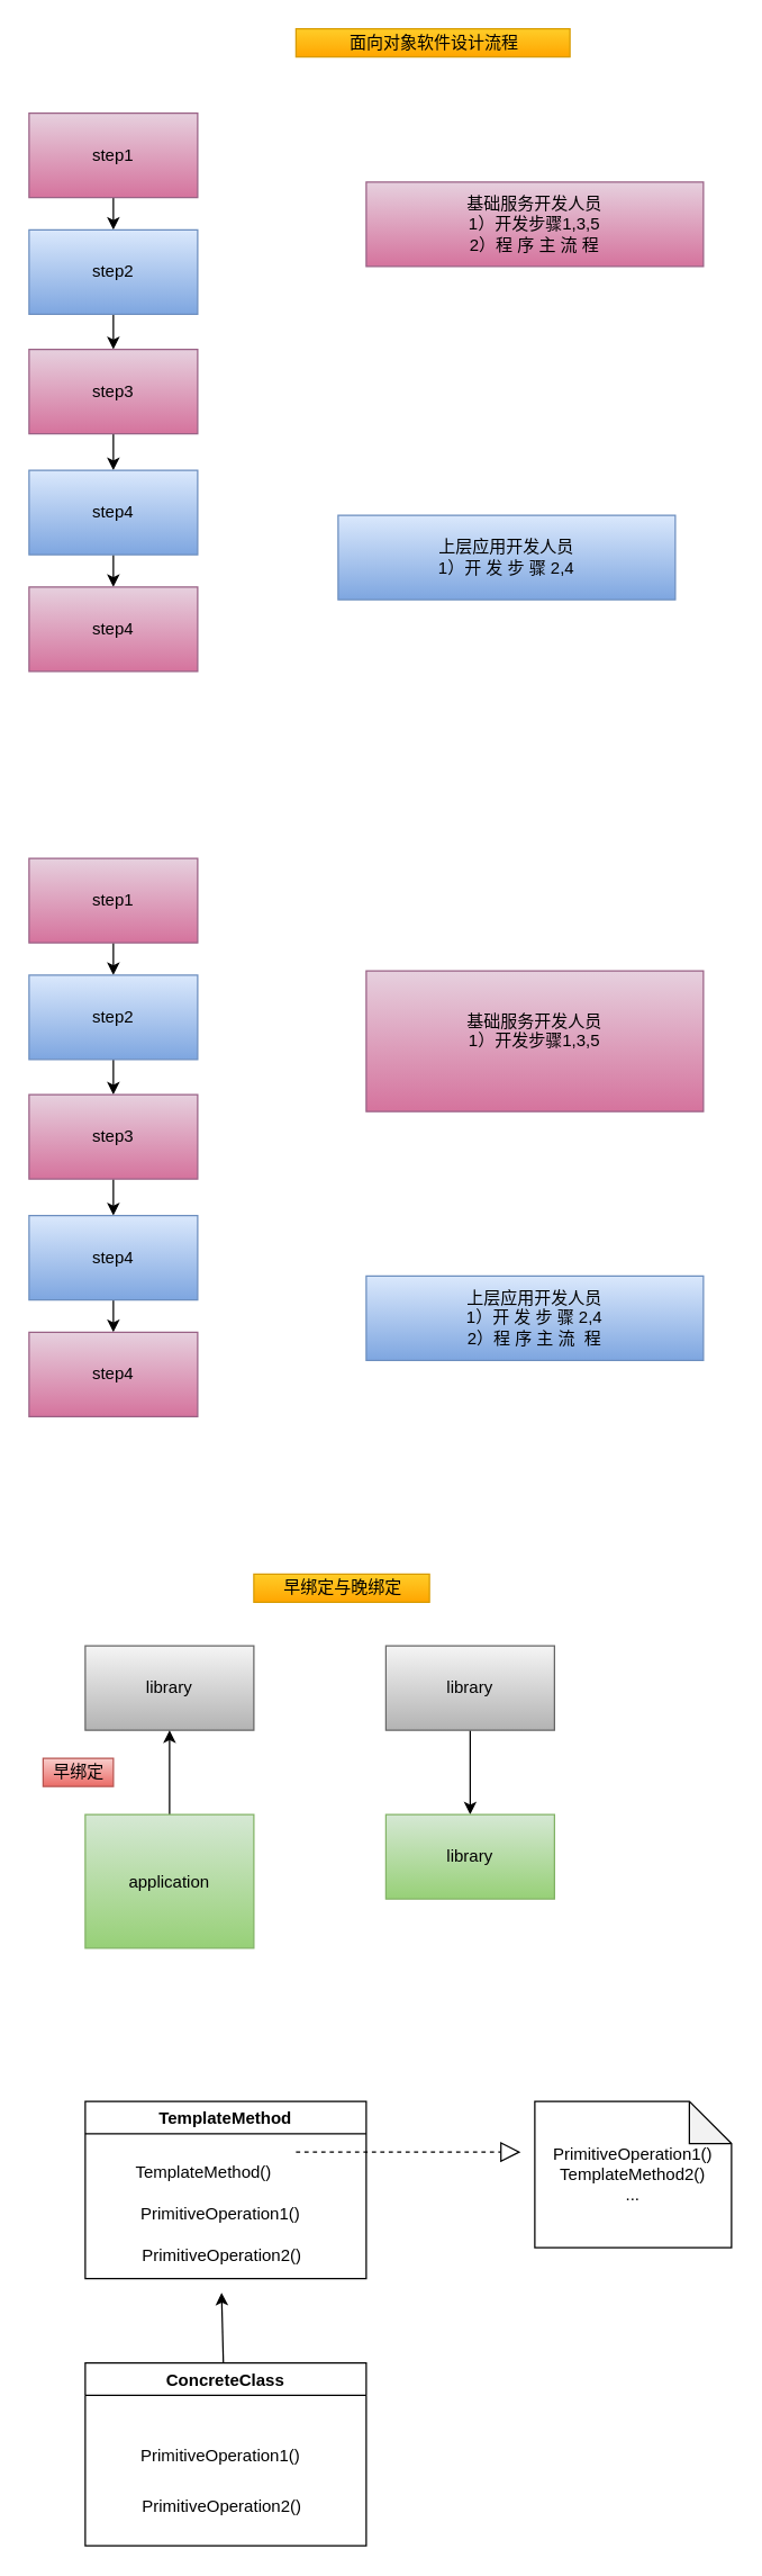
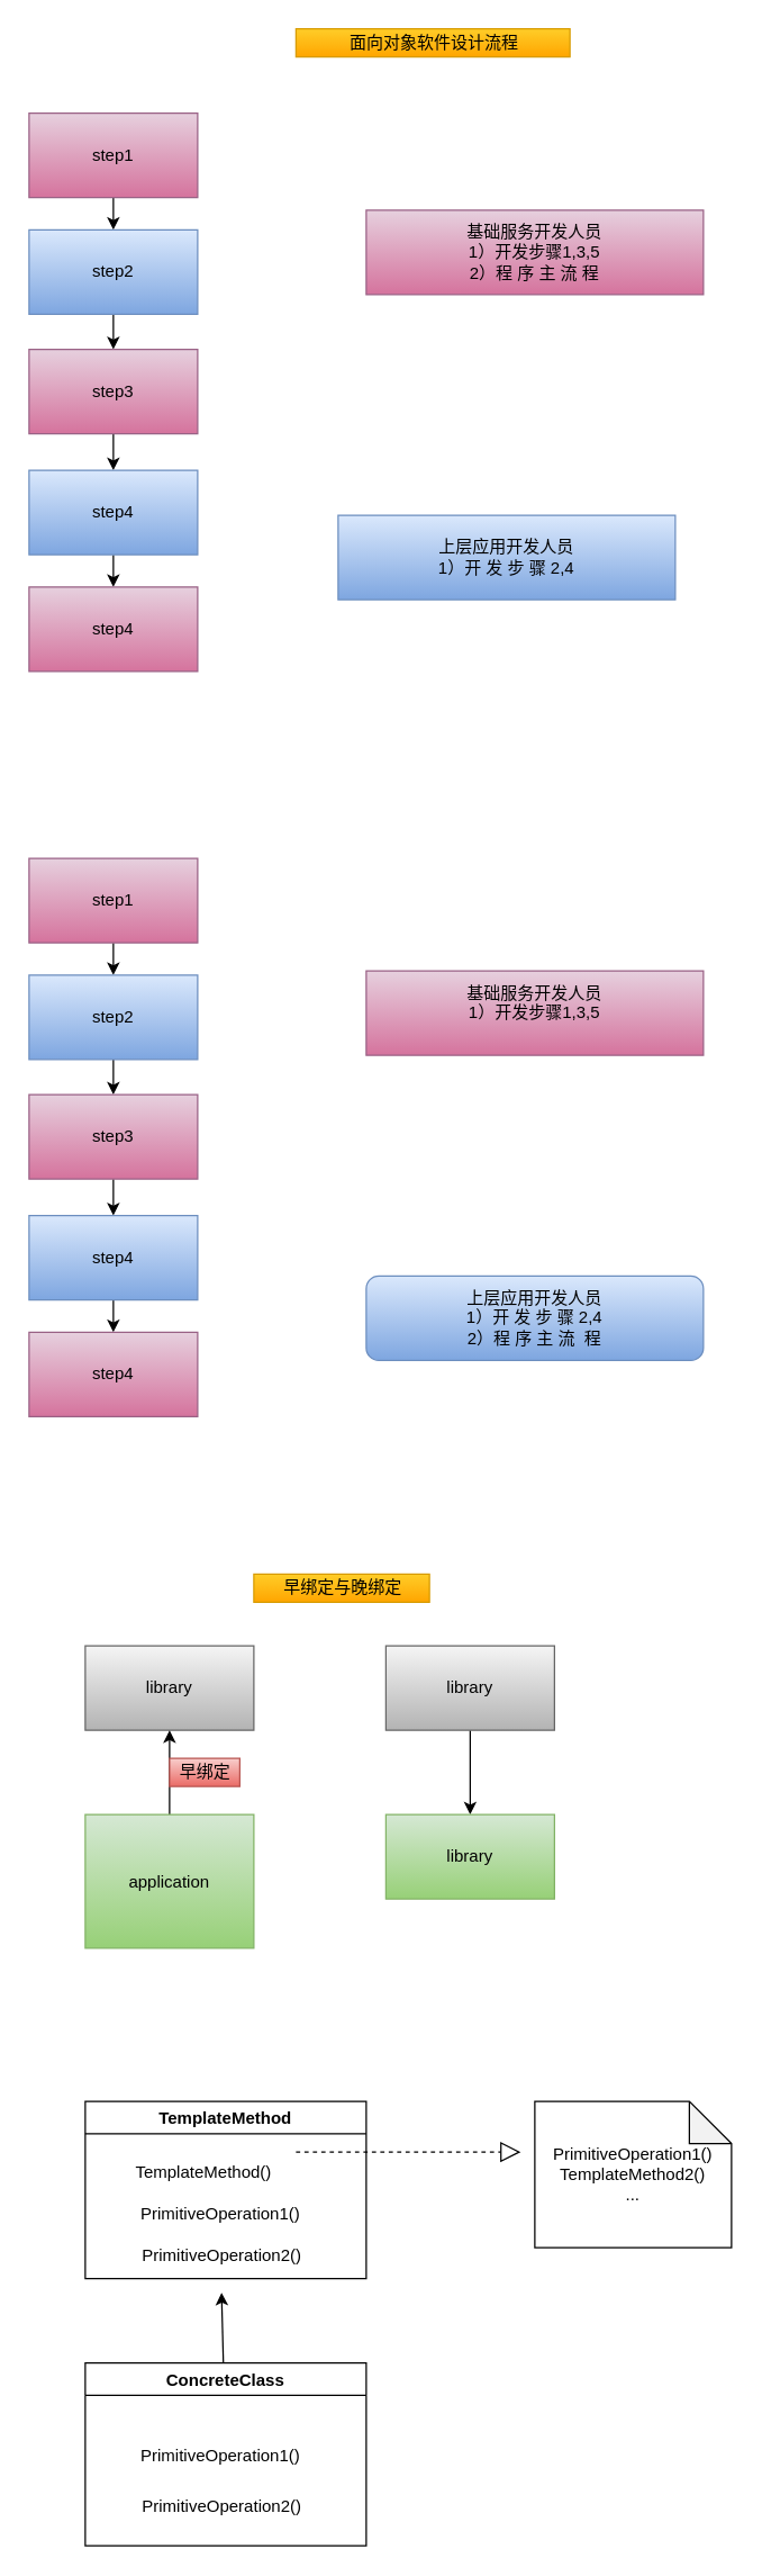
- <mxCell id="12" value="基础服务开发人员&lt;br&gt;1）开发步骤1,3,5&lt;br&gt;&lt;div&gt;&lt;span&gt;2）程 序 主 流 程&lt;/span&gt;&lt;/div&gt;" style="whiteSpace=wrap;html=1;align=center;fillColor=#e6d0de;gradientColor=#d5739d;strokeColor=#996185;" vertex="1" parent="1"><mxGeometry x="260" y="129" width="240" height="60" as="geometry" /></mxCell>
+ <mxCell id="12" value="基础服务开发人员&lt;br&gt;1）开发步骤1,3,5&lt;br&gt;&lt;div&gt;&lt;span&gt;2）程 序 主 流 程&lt;/span&gt;&lt;/div&gt;" style="whiteSpace=wrap;html=1;align=center;fillColor=#e6d0de;gradientColor=#d5739d;strokeColor=#996185;" vertex="1" parent="1"><mxGeometry x="260" y="149" width="240" height="60" as="geometry" /></mxCell>
- <mxCell id="23" value="基础服务开发人员&lt;br&gt;1）开发步骤1,3,5&lt;br&gt;&lt;div&gt;&lt;br&gt;&lt;/div&gt;" style="whiteSpace=wrap;html=1;align=center;fillColor=#e6d0de;gradientColor=#d5739d;strokeColor=#996185;" vertex="1" parent="1"><mxGeometry x="260" y="690" width="240" height="100" as="geometry" /></mxCell>
+ <mxCell id="23" value="基础服务开发人员&lt;br&gt;1）开发步骤1,3,5&lt;br&gt;&lt;div&gt;&lt;br&gt;&lt;/div&gt;" style="whiteSpace=wrap;html=1;align=center;fillColor=#e6d0de;gradientColor=#d5739d;strokeColor=#996185;" vertex="1" parent="1"><mxGeometry x="260" y="690" width="240" height="60" as="geometry" /></mxCell>
- <mxCell id="24" value="上层应用开发人员&lt;br&gt;1）开 发 步 骤 2,4&lt;br&gt;2）程 序 主 流&amp;nbsp; 程" style="whiteSpace=wrap;html=1;align=center;fillColor=#dae8fc;gradientColor=#7ea6e0;strokeColor=#6c8ebf;" vertex="1" parent="1"><mxGeometry x="260" y="907" width="240" height="60" as="geometry" /></mxCell>
+ <mxCell id="24" value="上层应用开发人员&lt;br&gt;1）开 发 步 骤 2,4&lt;br&gt;2）程 序 主 流&amp;nbsp; 程" style="whiteSpace=wrap;html=1;align=center;fillColor=#dae8fc;gradientColor=#7ea6e0;strokeColor=#6c8ebf;rounded=1;" vertex="1" parent="1"><mxGeometry x="260" y="907" width="240" height="60" as="geometry" /></mxCell>
- <mxCell id="32" value="早绑定" style="text;html=1;align=center;verticalAlign=middle;resizable=0;points=[];autosize=1;strokeColor=#b85450;fillColor=#f8cecc;gradientColor=#ea6b66;" vertex="1" parent="1"><mxGeometry x="30" y="1250" width="50" height="20" as="geometry" /></mxCell>
+ <mxCell id="32" value="早绑定" style="text;html=1;align=center;verticalAlign=middle;resizable=0;points=[];autosize=1;strokeColor=#b85450;fillColor=#f8cecc;gradientColor=#ea6b66;" vertex="1" parent="1"><mxGeometry x="120" y="1250" width="50" height="20" as="geometry" /></mxCell>
